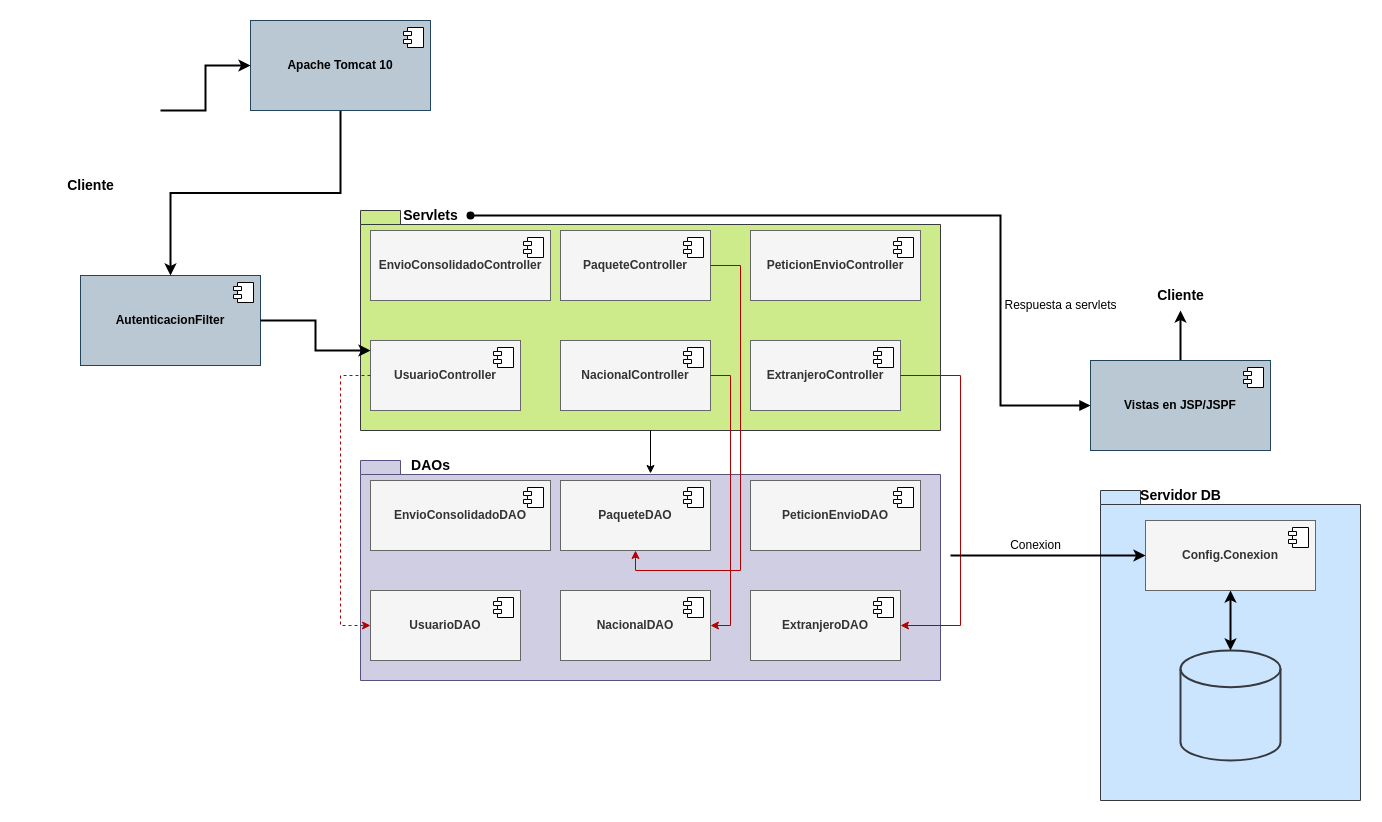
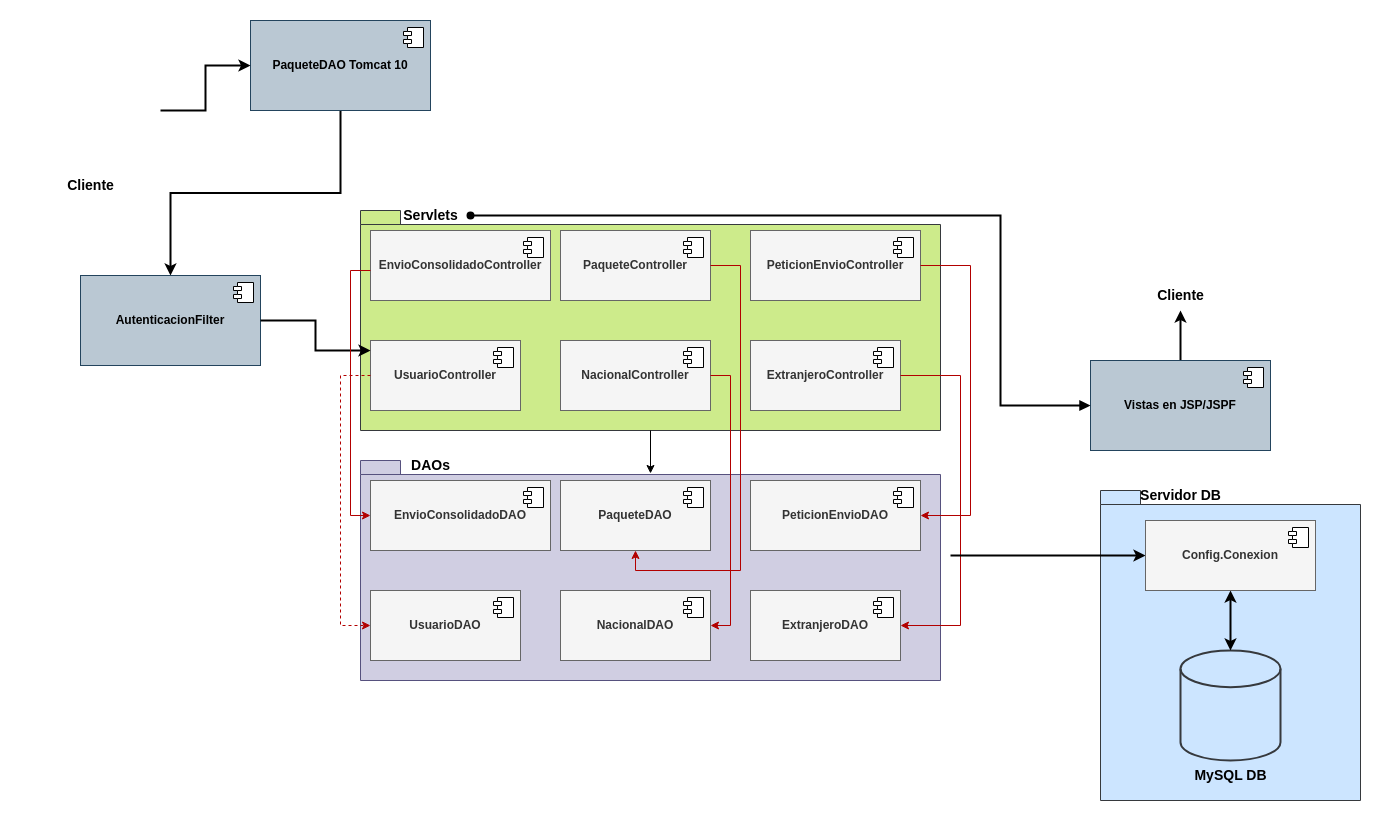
- <mxCell id="5" value="&lt;b&gt;Apache Tomcat 10&lt;/b&gt;" style="html=1;dropTarget=0;whiteSpace=wrap;fillColor=#bac8d3;strokeColor=#23445d;" parent="1" vertex="1"><mxGeometry x="250" y="20" width="180" height="90" as="geometry" /></mxCell>
+ <mxCell id="5" value="&lt;b&gt;PaqueteDAO Tomcat 10&lt;/b&gt;" style="html=1;dropTarget=0;whiteSpace=wrap;fillColor=#bac8d3;strokeColor=#23445d;" parent="1" vertex="1"><mxGeometry x="250" y="20" width="180" height="90" as="geometry" /></mxCell>
- <mxCell id="54" value="Respuesta a servlets" style="text;html=1;align=center;verticalAlign=middle;resizable=0;points=[];autosize=1;strokeColor=none;fillColor=none;" parent="1" vertex="1"><mxGeometry x="990" y="290" width="140" height="30" as="geometry" /></mxCell>
+ <mxCell id="45" style="edgeStyle=orthogonalEdgeStyle;rounded=0;orthogonalLoop=1;jettySize=auto;html=1;entryX=1;entryY=0.5;entryDx=0;entryDy=0;fillColor=#e51400;strokeColor=#B20000;strokeWidth=1;" parent="1" source="21" target="36" edge="1"><mxGeometry relative="1" as="geometry"><Array as="points"><mxPoint x="970" y="265" /><mxPoint x="970" y="515" /></Array></mxGeometry></mxCell>
+ <mxCell id="41" style="edgeStyle=orthogonalEdgeStyle;rounded=0;orthogonalLoop=1;jettySize=auto;html=1;entryX=0;entryY=0.5;entryDx=0;entryDy=0;fillColor=#e51400;strokeColor=#B20000;" parent="1" source="12" target="27" edge="1"><mxGeometry relative="1" as="geometry"><Array as="points"><mxPoint x="350" y="270" /><mxPoint x="350" y="515" /></Array></mxGeometry></mxCell>
- <mxCell id="50" value="Conexion" style="text;html=1;align=center;verticalAlign=middle;resizable=0;points=[];autosize=1;strokeColor=none;fillColor=none;" parent="1" vertex="1"><mxGeometry x="1000" y="530" width="70" height="30" as="geometry" /></mxCell>
+ <mxCell id="48" value="&lt;span style=&quot;font-size: 14px;&quot;&gt;&lt;b&gt;MySQL DB&lt;/b&gt;&lt;/span&gt;" style="text;html=1;align=center;verticalAlign=middle;resizable=0;points=[];autosize=1;strokeColor=none;fillColor=none;" parent="1" vertex="1"><mxGeometry x="1180" y="760" width="100" height="30" as="geometry" /></mxCell>
